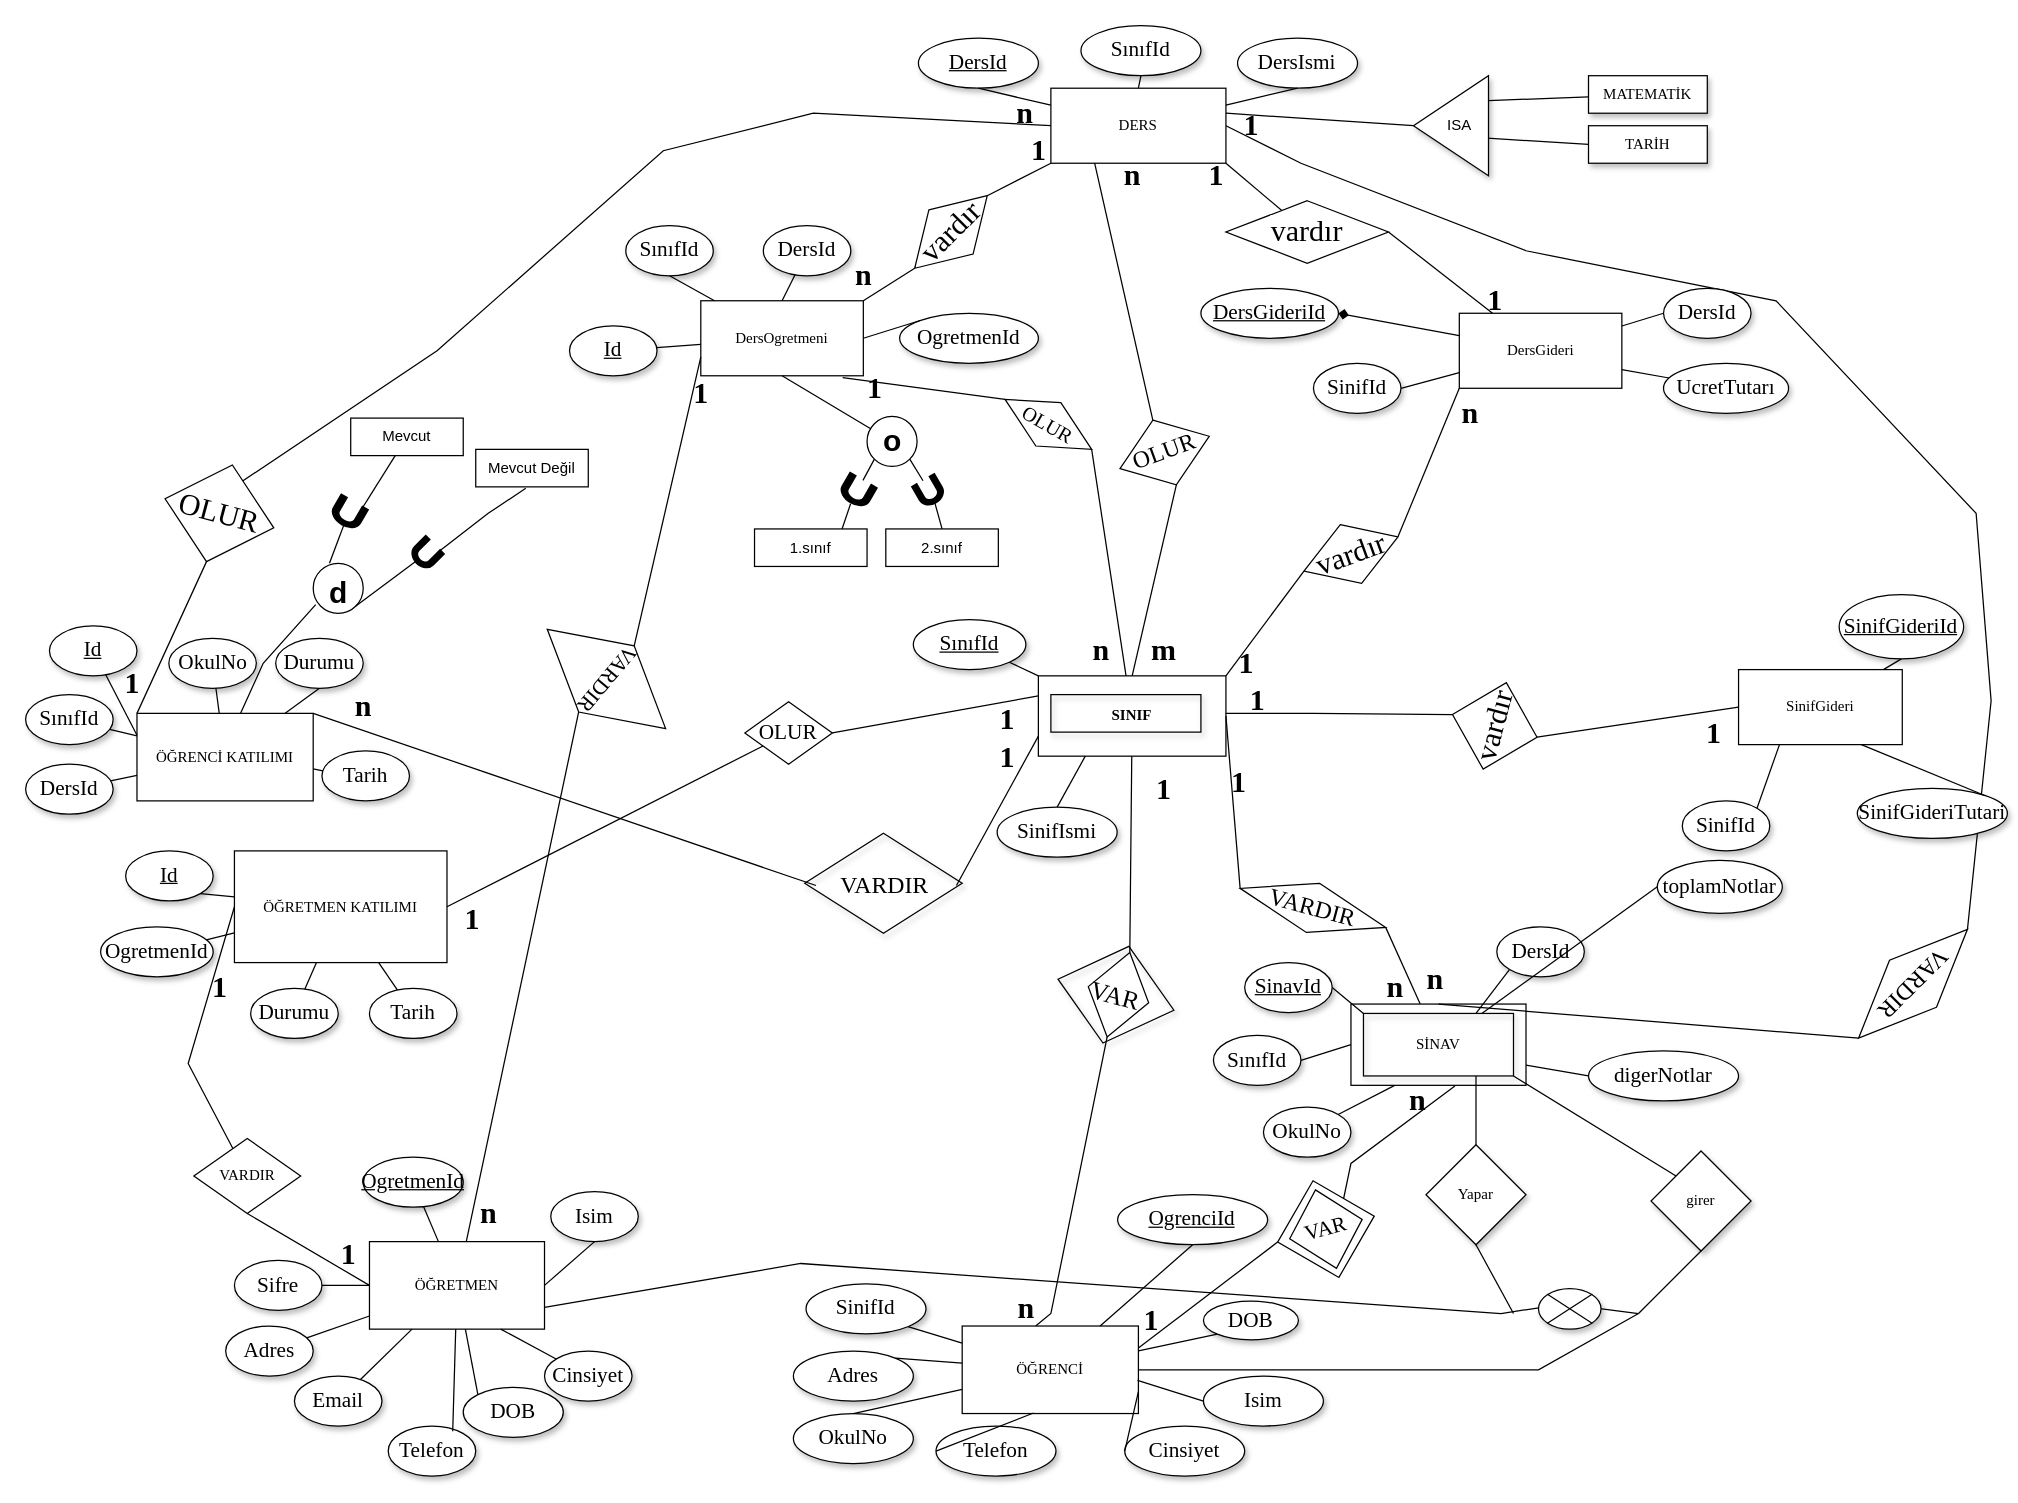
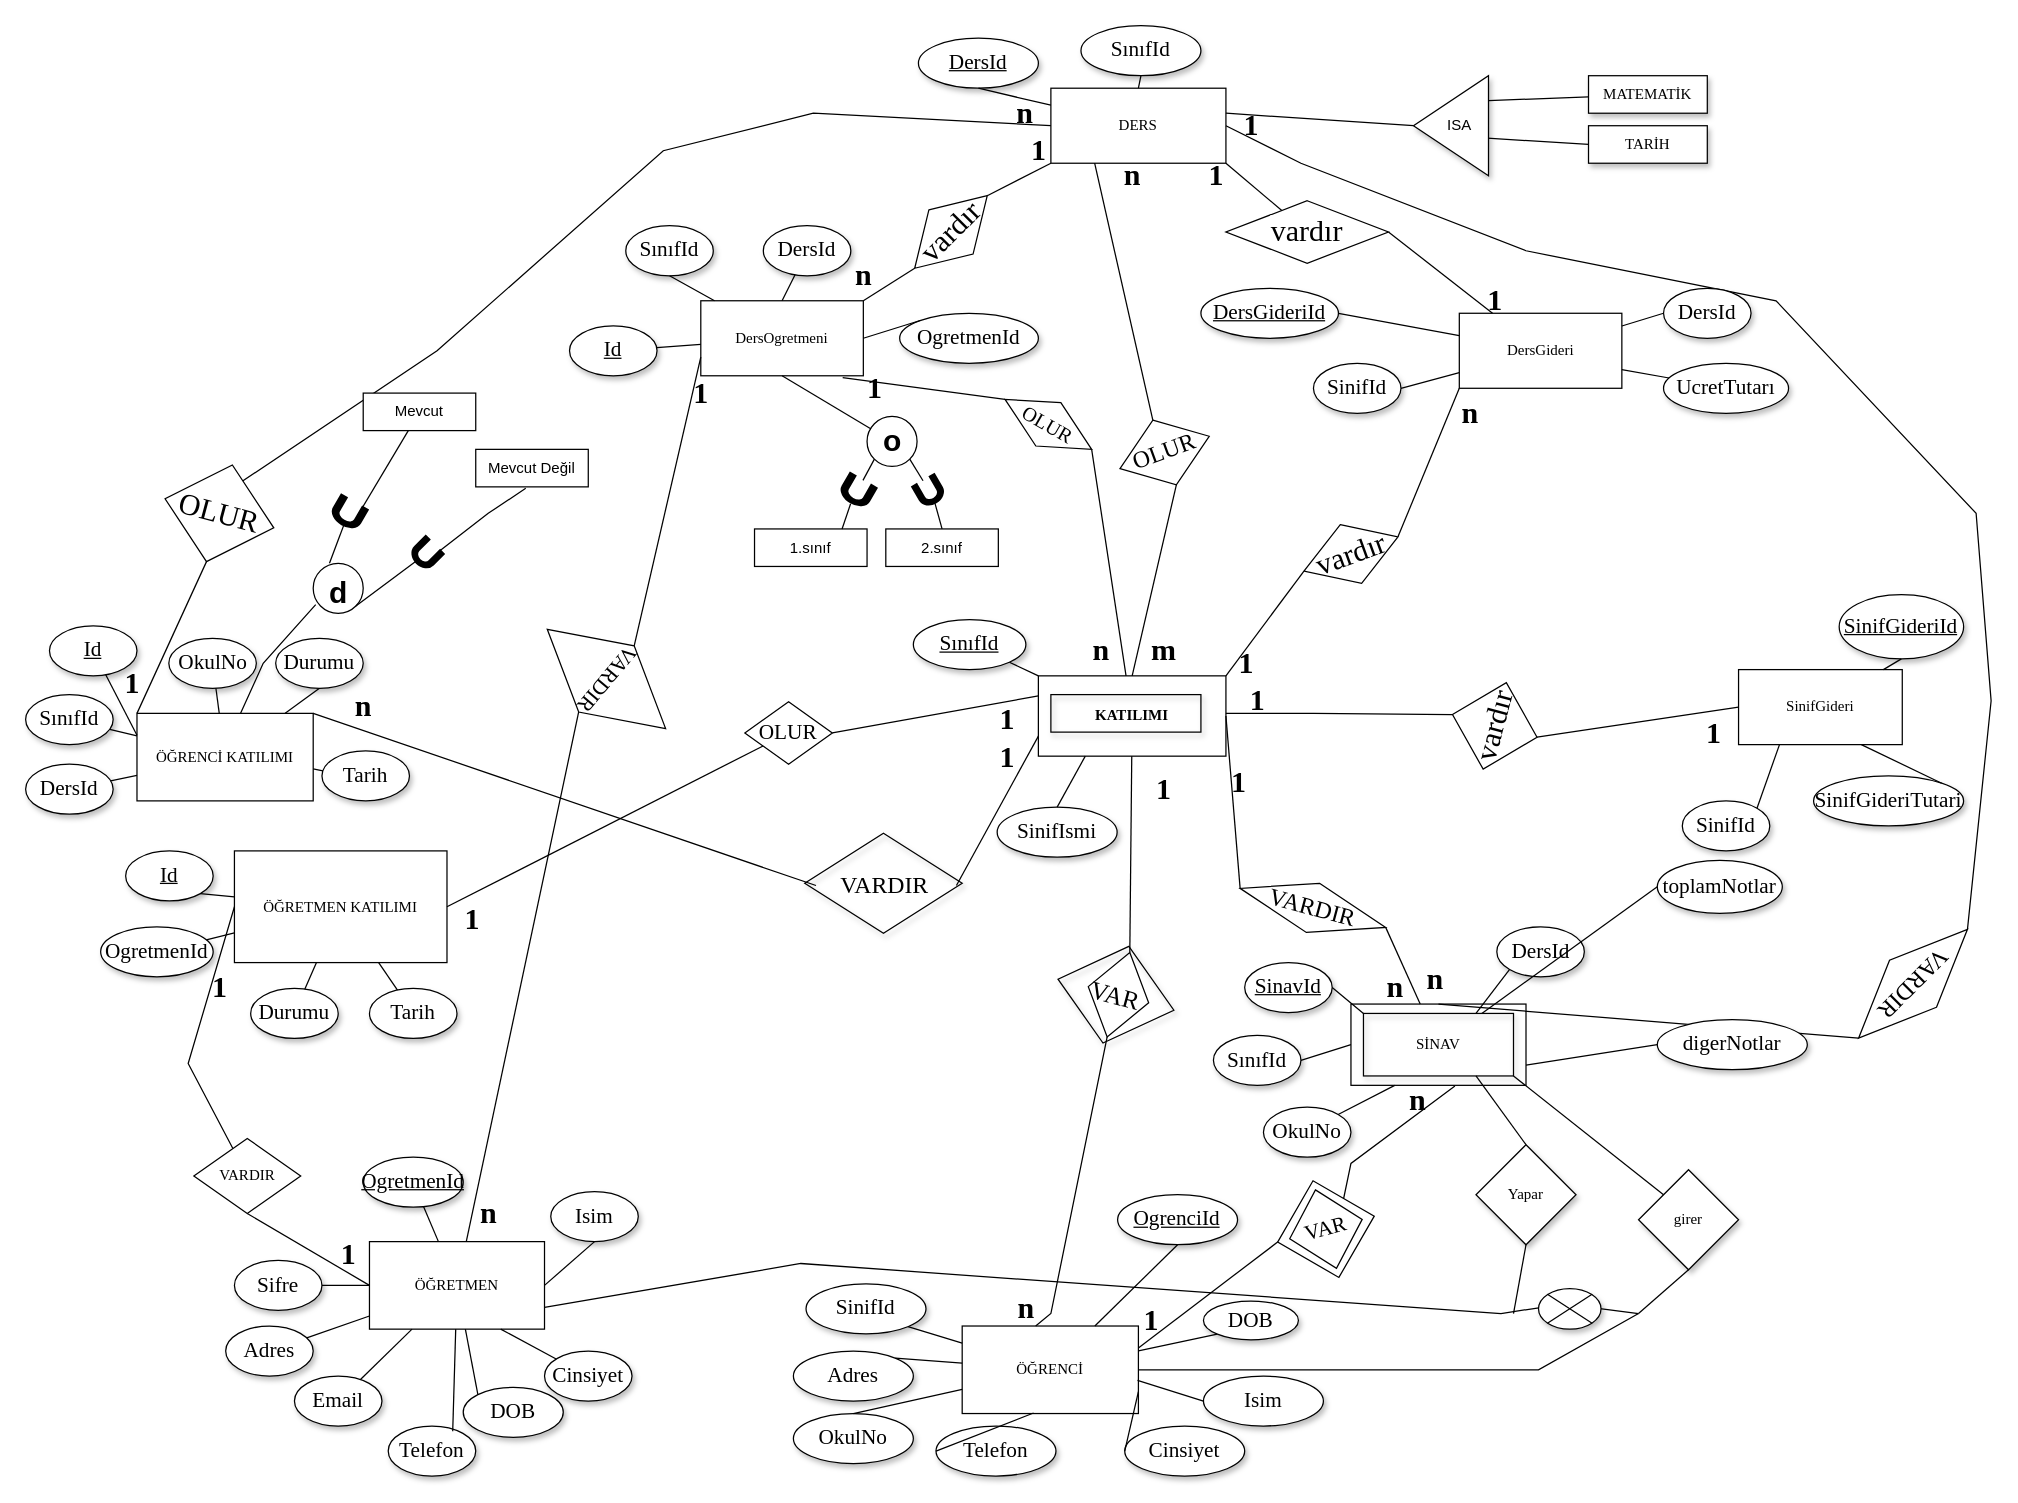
- <mxCell id="84" value="DersIsmi" style="ellipse;whiteSpace=wrap;html=1;shadow=1;fontFamily=Times New Roman;fontSize=17;strokeColor=#000000;fillColor=#FFFFFF;gradientColor=none;" parent="1" vertex="1"><mxGeometry x="989.31" y="30" width="95.94" height="40" as="geometry" /></mxCell>
- <mxCell id="86" value="" style="endArrow=none;html=1;rounded=0;fontFamily=Times New Roman;fontSize=17;exitX=0.5;exitY=1;exitDx=0;exitDy=0;" parent="1" source="84" target="3" edge="1"><mxGeometry width="50" height="50" relative="1" as="geometry"><mxPoint x="840" y="430" as="sourcePoint" /><mxPoint x="890" y="380" as="targetPoint" /></mxGeometry></mxCell>
- <mxCell id="148" value="" style="endArrow=diamond;html=1;rounded=0;fontFamily=Times New Roman;fontSize=17;entryX=1;entryY=0.5;entryDx=0;entryDy=0;" parent="1" source="4" target="146" edge="1"><mxGeometry width="50" height="50" relative="1" as="geometry"><mxPoint y="360" as="sourcePoint" x="770" /><mxPoint x="820" y="310" as="targetPoint" /></mxGeometry></mxCell>
+ <mxCell id="148" value="" style="endArrow=none;html=1;rounded=0;fontFamily=Times New Roman;fontSize=17;entryX=1;entryY=0.5;entryDx=0;entryDy=0;" parent="1" source="4" target="146" edge="1"><mxGeometry width="50" height="50" relative="1" as="geometry"><mxPoint y="360" as="sourcePoint" x="770" /><mxPoint x="820" y="310" as="targetPoint" /></mxGeometry></mxCell>
- <mxCell id="207" value="Mevcut" style="rounded=0;whiteSpace=wrap;html=1;" vertex="1" parent="1"><mxGeometry x="280" y="333.85" width="90" height="30" as="geometry" /></mxCell>
+ <mxCell id="207" value="Mevcut" style="rounded=0;whiteSpace=wrap;html=1;" vertex="1" parent="1"><mxGeometry x="290" y="313.85" width="90" height="30" as="geometry" /></mxCell>
- <mxCell id="2" value="SINIF" style="rounded=0;whiteSpace=wrap;html=1;fontStyle=1;fontFamily=Times New Roman;strokeColor=#000000;" parent="1" vertex="1"><mxGeometry x="830" y="540" width="150" height="64.23" as="geometry" /></mxCell>
+ <mxCell id="2" value="KATILIMI" style="rounded=0;whiteSpace=wrap;html=1;fontStyle=1;fontFamily=Times New Roman;strokeColor=#000000;" parent="1" vertex="1"><mxGeometry x="830" y="540" width="150" height="64.23" as="geometry" /></mxCell>
- <mxCell id="139" value="SinifGideriTutari" style="ellipse;whiteSpace=wrap;html=1;shadow=1;fontFamily=Times New Roman;fontSize=17;strokeColor=#000000;fillColor=#FFFFFF;gradientColor=none;" parent="1" vertex="1"><mxGeometry x="1485" y="630" width="120" height="40" as="geometry" /></mxCell>
+ <mxCell id="139" value="SinifGideriTutari" style="ellipse;whiteSpace=wrap;html=1;shadow=1;fontFamily=Times New Roman;fontSize=17;strokeColor=#000000;fillColor=#FFFFFF;gradientColor=none;" parent="1" vertex="1"><mxGeometry x="1450" y="620" width="120" height="40" as="geometry" /></mxCell>
- <mxCell id="162" value="digerNotlar" style="ellipse;whiteSpace=wrap;html=1;shadow=1;fontFamily=Times New Roman;fontSize=17;strokeColor=#000000;fillColor=#FFFFFF;gradientColor=none;" parent="1" vertex="1"><mxGeometry x="1270" y="840" width="120" height="40" as="geometry" /></mxCell>
+ <mxCell id="162" value="digerNotlar" style="ellipse;whiteSpace=wrap;html=1;shadow=1;fontFamily=Times New Roman;fontSize=17;strokeColor=#000000;fillColor=#FFFFFF;gradientColor=none;" parent="1" vertex="1"><mxGeometry x="1325" y="815" width="120" height="40" as="geometry" /></mxCell>
- <mxCell id="65" value="Yapar" style="rhombus;whiteSpace=wrap;html=1;shadow=1;fontFamily=Times New Roman;strokeColor=#000000;fillColor=#FFFFFF;gradientColor=none;" parent="1" vertex="1"><mxGeometry x="1140" y="915" width="80" height="80" as="geometry" /></mxCell>
+ <mxCell id="65" value="Yapar" style="rhombus;whiteSpace=wrap;html=1;shadow=1;fontFamily=Times New Roman;strokeColor=#000000;fillColor=#FFFFFF;gradientColor=none;" parent="1" vertex="1"><mxGeometry x="1180" y="915" width="80" height="80" as="geometry" /></mxCell>
- <mxCell id="64" value="girer" style="rhombus;whiteSpace=wrap;html=1;shadow=1;fontFamily=Times New Roman;strokeColor=#000000;fillColor=#FFFFFF;gradientColor=none;" parent="1" vertex="1"><mxGeometry x="1320" y="920" width="80" height="80" as="geometry" /></mxCell>
+ <mxCell id="64" value="girer" style="rhombus;whiteSpace=wrap;html=1;shadow=1;fontFamily=Times New Roman;strokeColor=#000000;fillColor=#FFFFFF;gradientColor=none;" parent="1" vertex="1"><mxGeometry x="1310" y="935" width="80" height="80" as="geometry" /></mxCell>
- <mxCell id="93" value="&lt;u&gt;OgrenciId&lt;/u&gt;" style="ellipse;whiteSpace=wrap;html=1;shadow=1;fontFamily=Times New Roman;fontSize=17;strokeColor=#000000;fillColor=#FFFFFF;gradientColor=none;" parent="1" vertex="1"><mxGeometry x="893.37" y="955" width="120" height="40" as="geometry" /></mxCell>
+ <mxCell id="93" value="&lt;u&gt;OgrenciId&lt;/u&gt;" style="ellipse;whiteSpace=wrap;html=1;shadow=1;fontFamily=Times New Roman;fontSize=17;strokeColor=#000000;fillColor=#FFFFFF;gradientColor=none;" parent="1" vertex="1"><mxGeometry x="893.37" y="955" width="95.94" height="40" as="geometry" /></mxCell>
